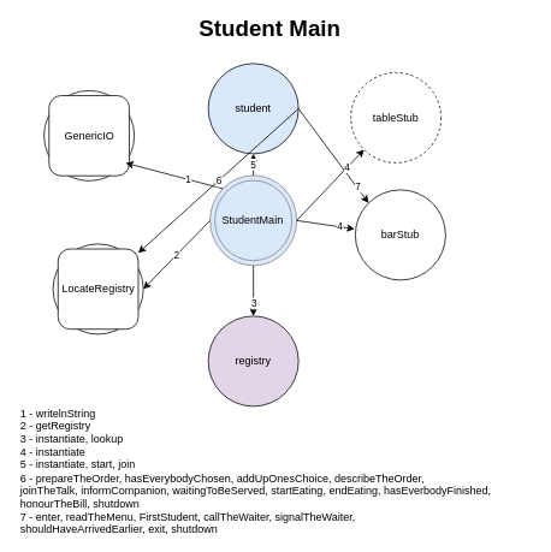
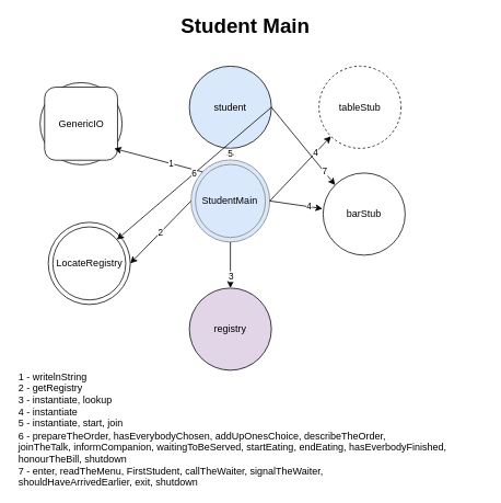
- <mxCell id="21" value="student" style="ellipse;whiteSpace=wrap;html=1;aspect=fixed;fillColor=#dae8fc;" vertex="1" parent="1"><mxGeometry x="230" y="70" width="100" height="100" as="geometry" /></mxCell>
+ <mxCell id="21" value="student" style="ellipse;whiteSpace=wrap;html=1;aspect=fixed;fillColor=#dae8fc;" vertex="1" parent="1"><mxGeometry x="230" y="80" width="100" height="100" as="geometry" /></mxCell>
- <mxCell id="12" value="LocateRegistry" style="whiteSpace=wrap;html=1;aspect=fixed;rounded=1;" vertex="1" parent="10"><mxGeometry x="5.556" y="5.556" width="88.889" height="88.889" as="geometry" /></mxCell>
+ <mxCell id="12" value="LocateRegistry" style="ellipse;whiteSpace=wrap;html=1;aspect=fixed;" vertex="1" parent="10"><mxGeometry x="5.556" y="5.556" width="88.889" height="88.889" as="geometry" /></mxCell>
